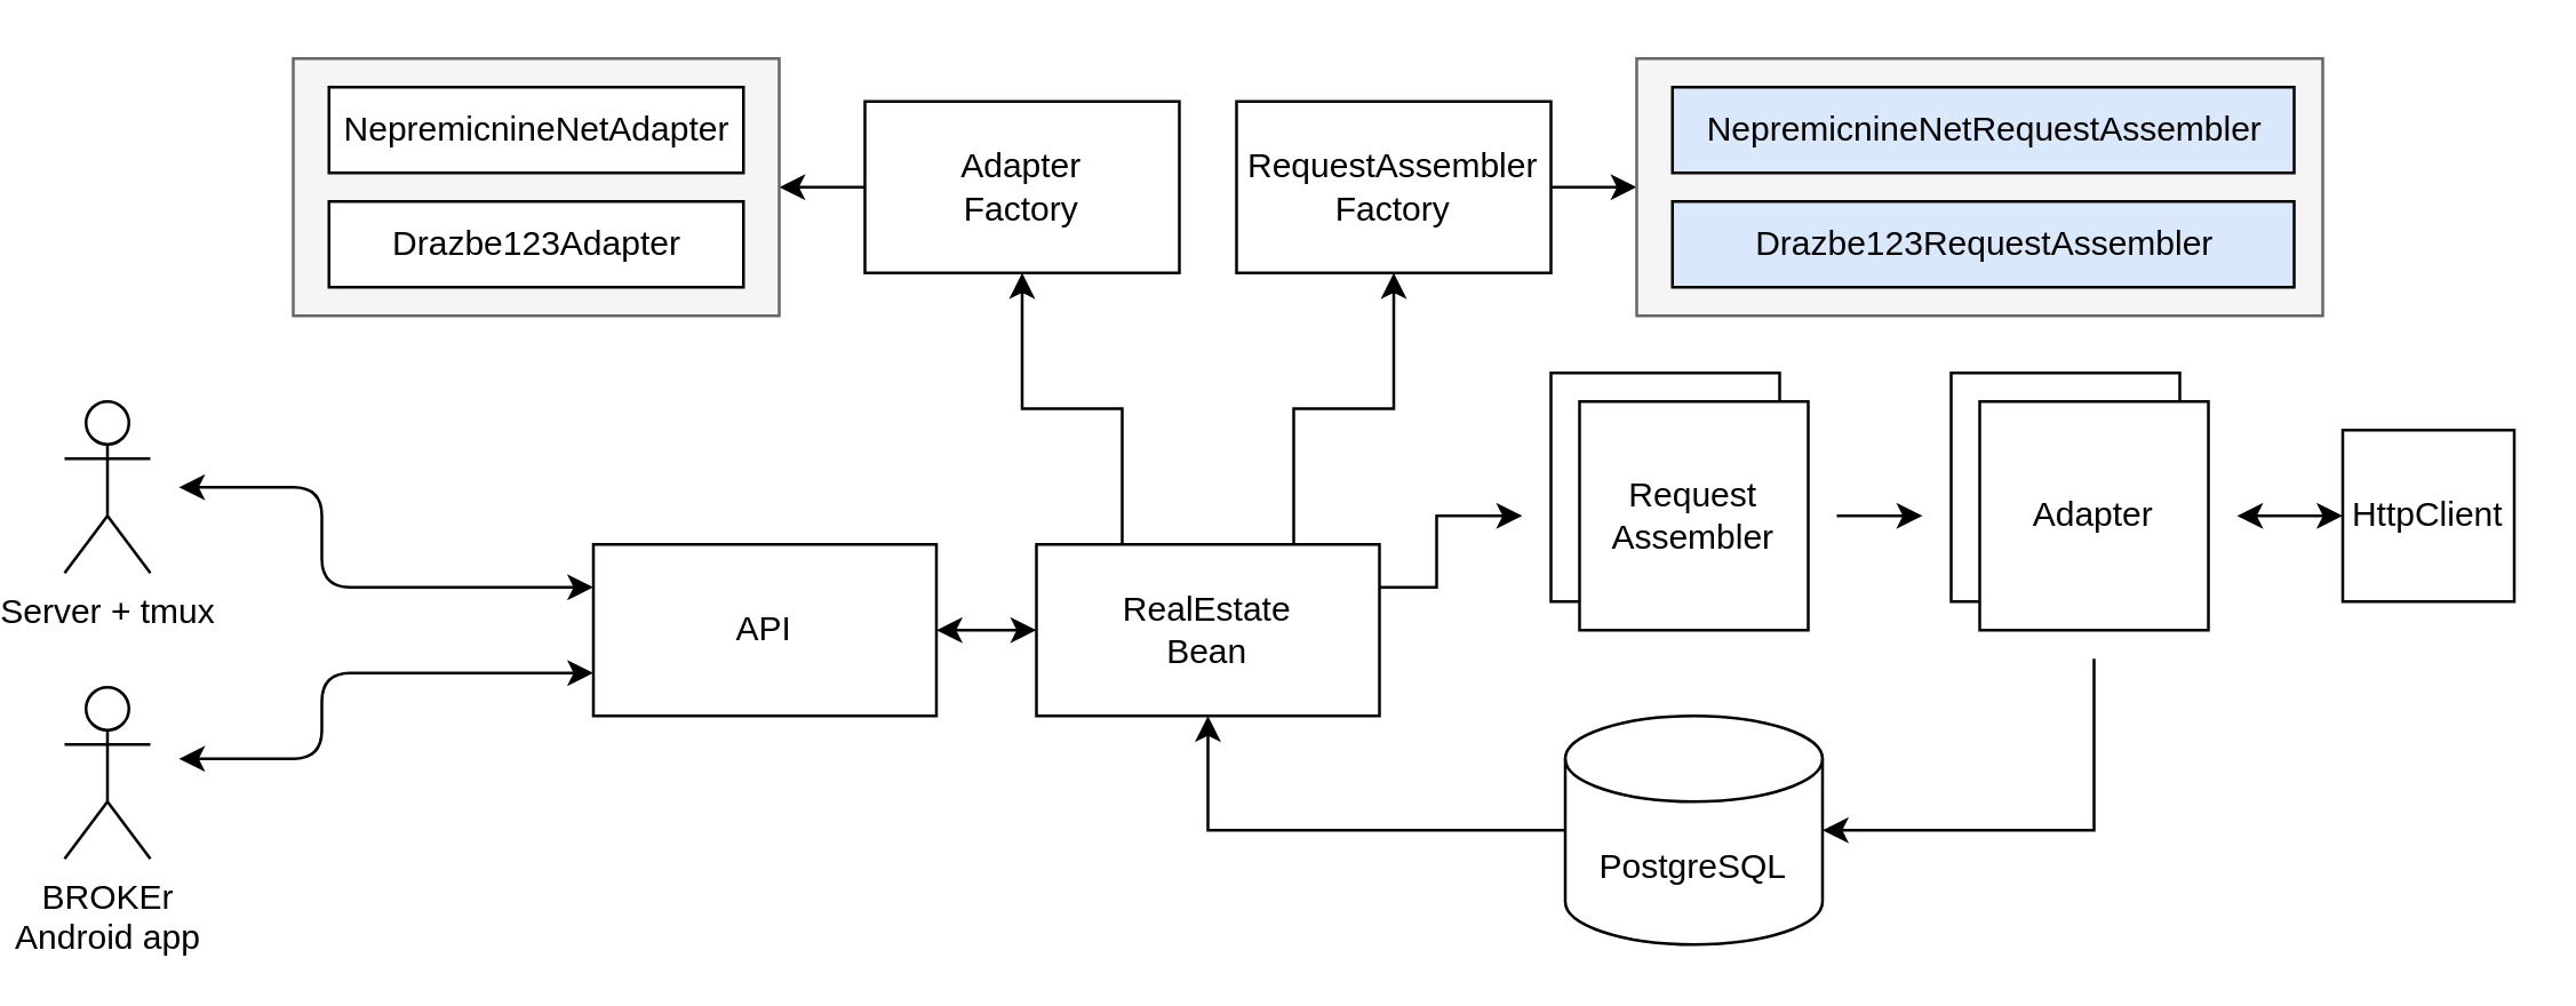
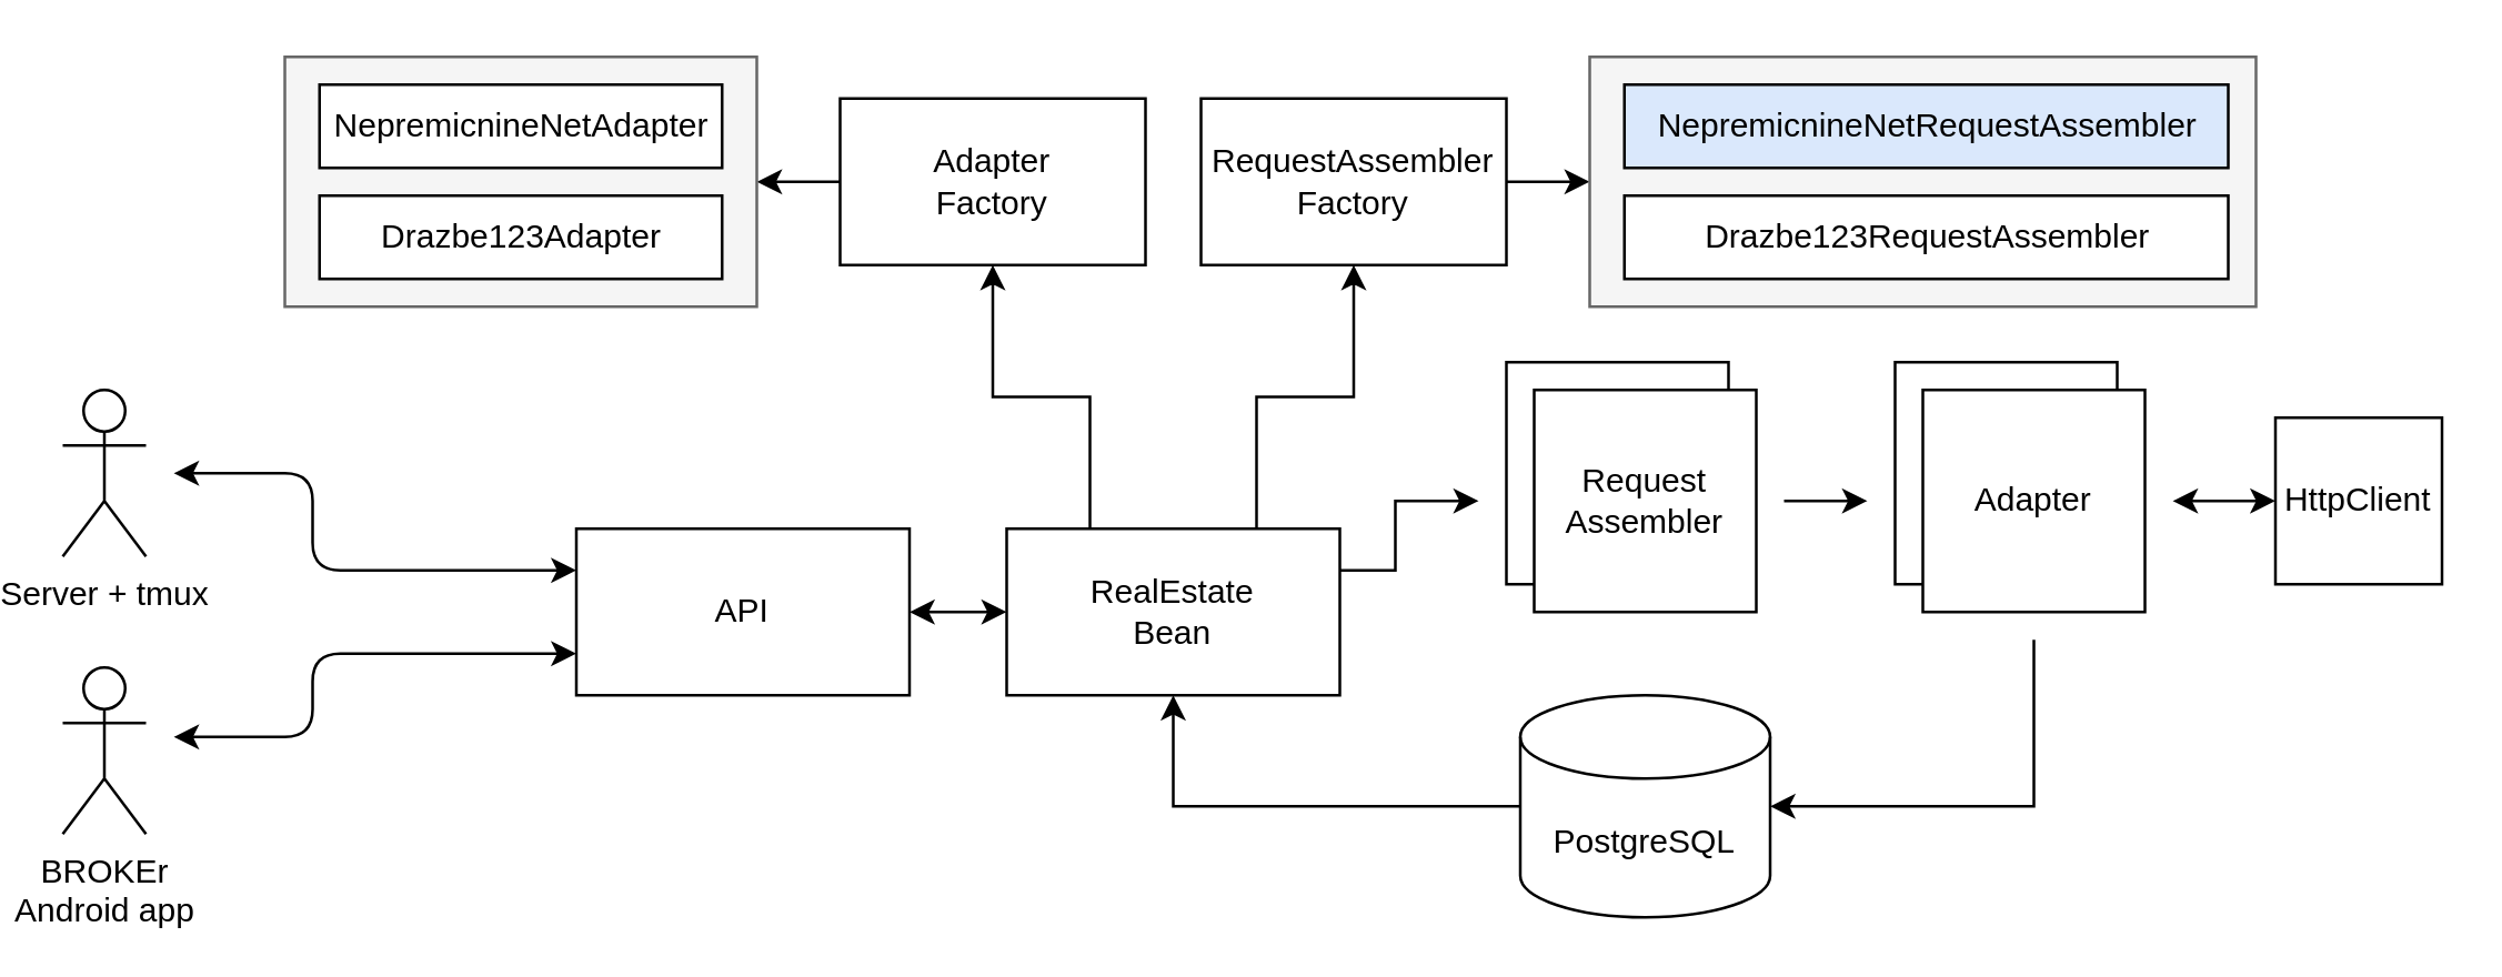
- <mxCell id="21" value="Drazbe123RequestAssembler" style="rounded=0;whiteSpace=wrap;html=1;fillColor=#dae8fc;" vertex="1" parent="1"><mxGeometry x="582.5" y="70" width="217.5" height="30" as="geometry" /></mxCell>
+ <mxCell id="21" value="Drazbe123RequestAssembler" style="rounded=0;whiteSpace=wrap;html=1;" vertex="1" parent="1"><mxGeometry x="582.5" y="70" width="217.5" height="30" as="geometry" /></mxCell>
